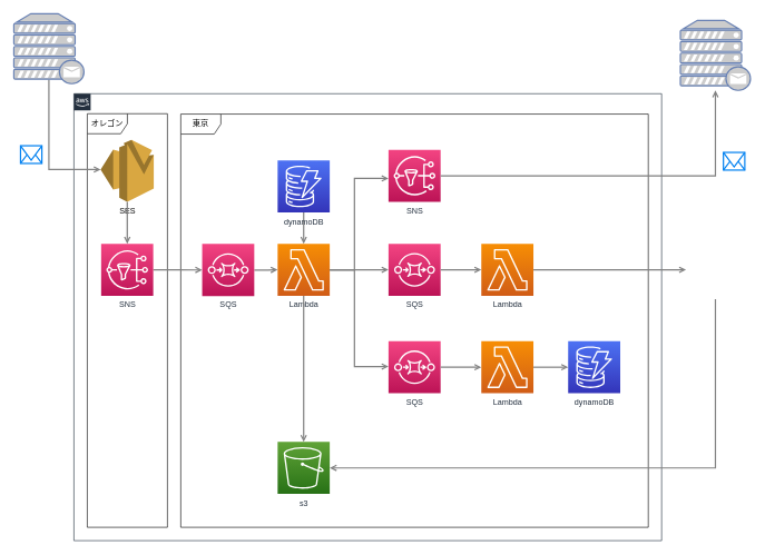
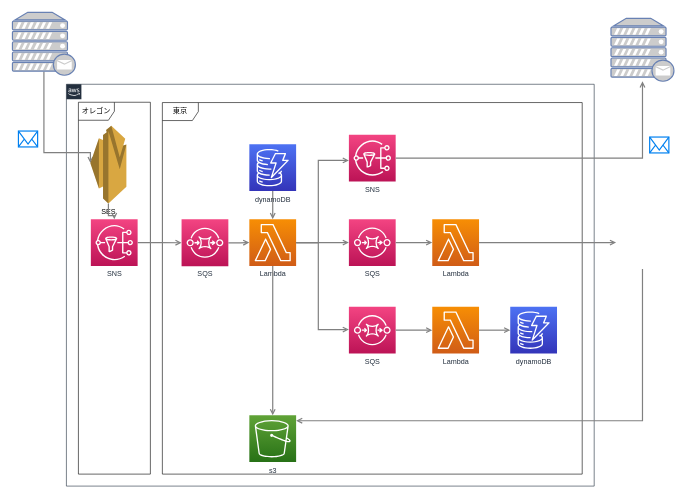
- <mxCell id="11" value="SES" style="outlineConnect=0;dashed=0;verticalLabelPosition=bottom;verticalAlign=top;align=center;html=1;shape=mxgraph.aws3.ses;fillColor=#D9A741;gradientColor=none;labelBackgroundColor=none;" parent="1" vertex="1"><mxGeometry x="150" y="209" width="79.5" height="93" as="geometry" /></mxCell>
+ <mxCell id="11" value="SES" style="outlineConnect=0;dashed=0;verticalLabelPosition=bottom;verticalAlign=top;align=center;html=1;shape=mxgraph.aws3.ses;fillColor=#D9A741;gradientColor=none;labelBackgroundColor=none;" parent="1" vertex="1"><mxGeometry x="150" y="209" width="60" height="130" as="geometry" /></mxCell>
- <mxCell id="34" value="s3" style="outlineConnect=0;fontColor=#232F3E;gradientColor=#60A337;gradientDirection=north;fillColor=#277116;strokeColor=#ffffff;dashed=0;verticalLabelPosition=bottom;verticalAlign=top;align=center;html=1;fontSize=12;fontStyle=0;aspect=fixed;shape=mxgraph.aws4.resourceIcon;resIcon=mxgraph.aws4.s3;" vertex="1" parent="1"><mxGeometry x="415" y="662" width="78" height="78" as="geometry" /></mxCell>
+ <mxCell id="34" value="s3" style="outlineConnect=0;fontColor=#232F3E;gradientColor=#60A337;gradientDirection=north;fillColor=#277116;strokeColor=#ffffff;dashed=0;verticalLabelPosition=bottom;verticalAlign=top;align=center;html=1;fontSize=12;fontStyle=0;aspect=fixed;shape=mxgraph.aws4.resourceIcon;resIcon=mxgraph.aws4.s3;" vertex="1" parent="1"><mxGeometry x="415" y="692" width="78" height="78" as="geometry" /></mxCell>
